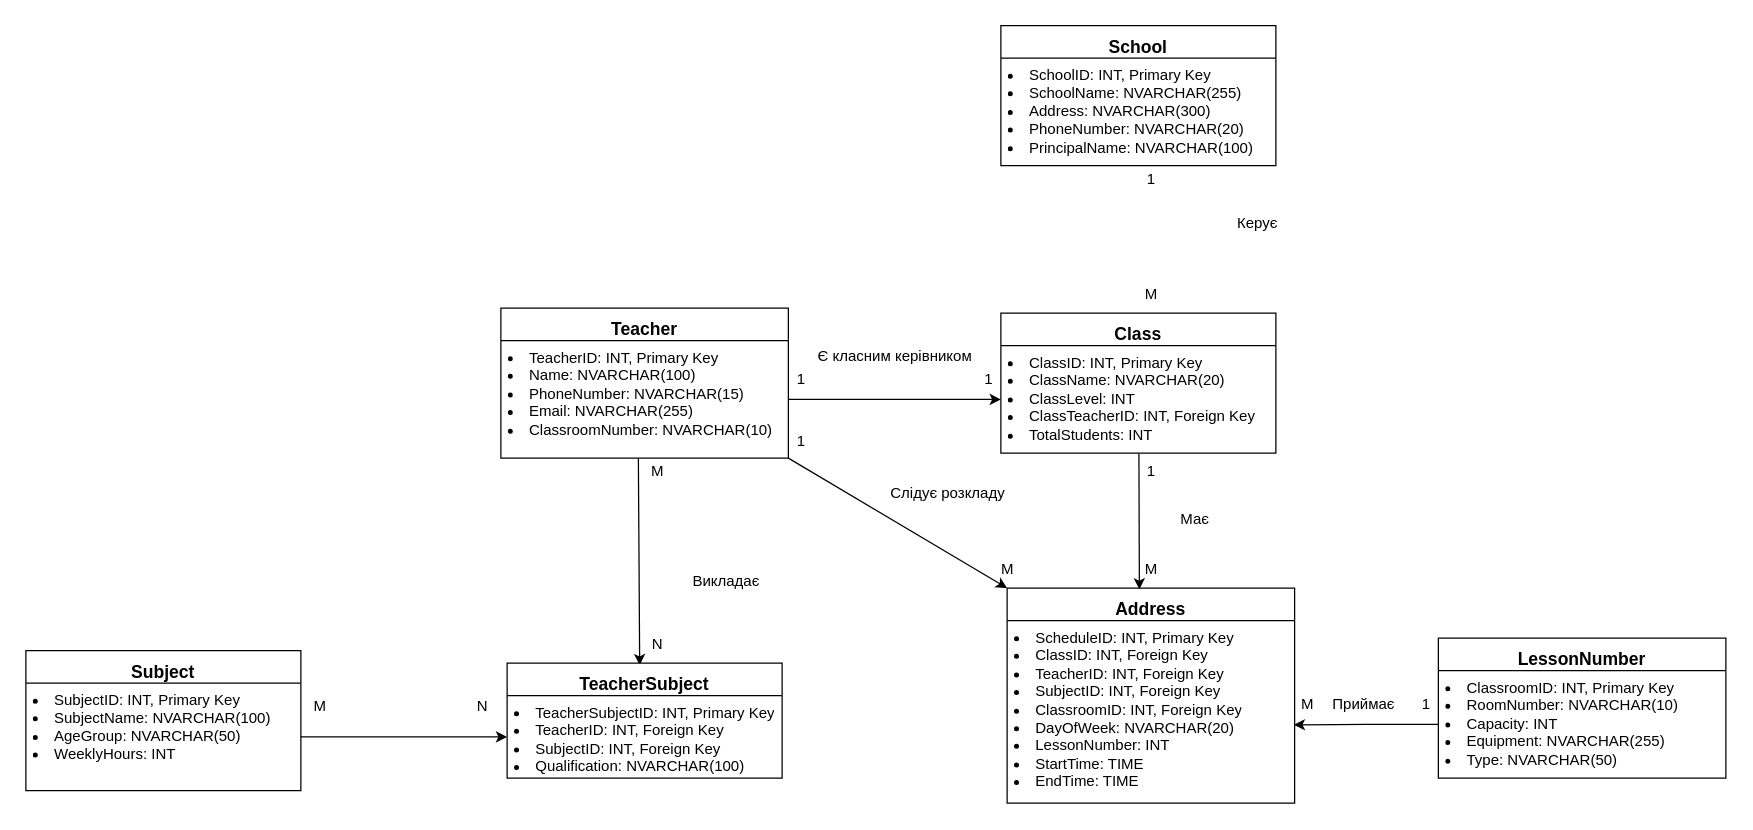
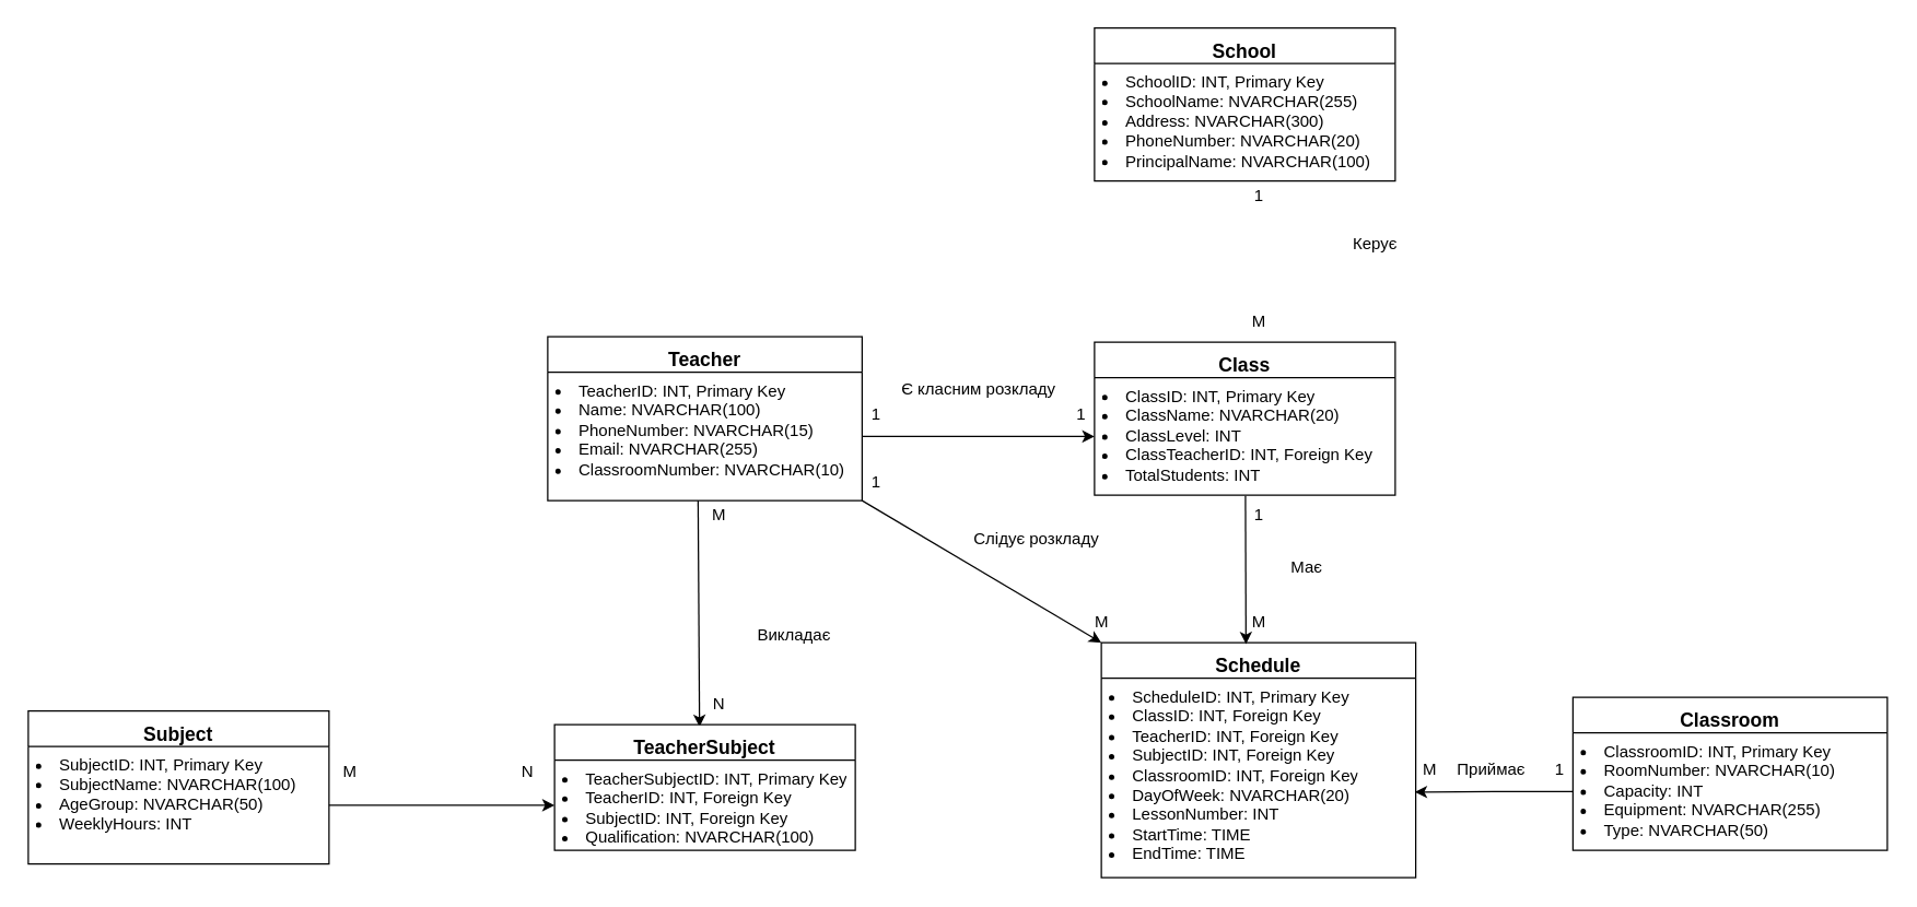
- <mxCell id="21" value="Є класним керівником" style="text;html=1;align=center;verticalAlign=middle;resizable=0;points=[];autosize=1;strokeColor=none;fillColor=none;" vertex="1" parent="1"><mxGeometry x="640" y="270" width="150" height="30" as="geometry" /></mxCell>
+ <mxCell id="21" value="Є класним розкладу" style="text;html=1;align=center;verticalAlign=middle;resizable=0;points=[];autosize=1;strokeColor=none;fillColor=none;" vertex="1" parent="1"><mxGeometry x="640" y="270" width="150" height="30" as="geometry" /></mxCell>
- <mxCell id="13" value="&lt;h3 style=&quot;margin:0in;line-height:150%&quot;&gt;Address&lt;/h3&gt;" style="swimlane;fontStyle=1;align=center;verticalAlign=top;childLayout=stackLayout;horizontal=1;startSize=26;horizontalStack=0;resizeParent=1;resizeParentMax=0;resizeLast=0;collapsible=1;marginBottom=0;whiteSpace=wrap;html=1;" vertex="1" parent="1"><mxGeometry x="805" y="470" width="230" height="172" as="geometry" /></mxCell>
+ <mxCell id="13" value="&lt;h3 style=&quot;margin:0in;line-height:150%&quot;&gt;Schedule&lt;/h3&gt;" style="swimlane;fontStyle=1;align=center;verticalAlign=top;childLayout=stackLayout;horizontal=1;startSize=26;horizontalStack=0;resizeParent=1;resizeParentMax=0;resizeLast=0;collapsible=1;marginBottom=0;whiteSpace=wrap;html=1;" vertex="1" parent="1"><mxGeometry x="805" y="470" width="230" height="172" as="geometry" /></mxCell>
- <mxCell id="9" value="&lt;h3 style=&quot;margin:0in;line-height:150%&quot;&gt;LessonNumber&lt;/h3&gt;" style="swimlane;fontStyle=1;align=center;verticalAlign=top;childLayout=stackLayout;horizontal=1;startSize=26;horizontalStack=0;resizeParent=1;resizeParentMax=0;resizeLast=0;collapsible=1;marginBottom=0;whiteSpace=wrap;html=1;" vertex="1" parent="1"><mxGeometry x="1150" y="510" width="230" height="112" as="geometry" /></mxCell>
+ <mxCell id="9" value="&lt;h3 style=&quot;margin:0in;line-height:150%&quot;&gt;Classroom&lt;/h3&gt;" style="swimlane;fontStyle=1;align=center;verticalAlign=top;childLayout=stackLayout;horizontal=1;startSize=26;horizontalStack=0;resizeParent=1;resizeParentMax=0;resizeLast=0;collapsible=1;marginBottom=0;whiteSpace=wrap;html=1;" vertex="1" parent="1"><mxGeometry x="1150" y="510" width="230" height="112" as="geometry" /></mxCell>
